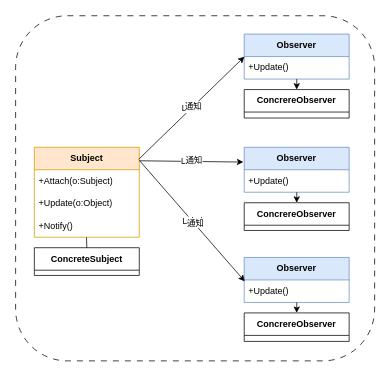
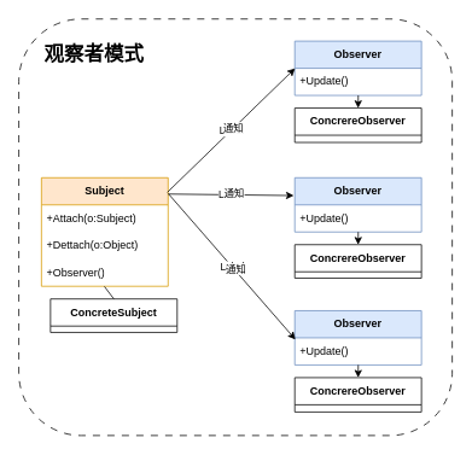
+ <mxCell id="30" value="&lt;font style=&quot;font-size: 22px;&quot;&gt;&lt;b&gt;观察者模式&lt;/b&gt;&lt;/font&gt;" style="text;html=1;strokeColor=none;fillColor=none;align=center;verticalAlign=middle;whiteSpace=wrap;rounded=0;" parent="1" vertex="1"><mxGeometry x="40" y="45" width="127" height="30" as="geometry" /></mxCell>
- <mxCell id="5" value="+Update(o:Object)" style="text;strokeColor=none;fillColor=none;align=left;verticalAlign=middle;spacingLeft=4;spacingRight=4;overflow=hidden;points=[[0,0.5],[1,0.5]];portConstraint=eastwest;rotatable=0;whiteSpace=wrap;html=1;" parent="3" vertex="1"><mxGeometry y="60" width="140" height="30" as="geometry" /></mxCell>
+ <mxCell id="5" value="+Dettach(o:Object)" style="text;strokeColor=none;fillColor=none;align=left;verticalAlign=middle;spacingLeft=4;spacingRight=4;overflow=hidden;points=[[0,0.5],[1,0.5]];portConstraint=eastwest;rotatable=0;whiteSpace=wrap;html=1;" parent="3" vertex="1"><mxGeometry y="60" width="140" height="30" as="geometry" /></mxCell>
- <mxCell id="6" value="+Notify()" style="text;strokeColor=none;fillColor=none;align=left;verticalAlign=middle;spacingLeft=4;spacingRight=4;overflow=hidden;points=[[0,0.5],[1,0.5]];portConstraint=eastwest;rotatable=0;whiteSpace=wrap;html=1;" parent="3" vertex="1"><mxGeometry y="90" width="140" height="30" as="geometry" /></mxCell>
+ <mxCell id="6" value="+Observer()" style="text;strokeColor=none;fillColor=none;align=left;verticalAlign=middle;spacingLeft=4;spacingRight=4;overflow=hidden;points=[[0,0.5],[1,0.5]];portConstraint=eastwest;rotatable=0;whiteSpace=wrap;html=1;" parent="3" vertex="1"><mxGeometry y="90" width="140" height="30" as="geometry" /></mxCell>
- <mxCell id="10" value="&lt;b&gt;ConcreteSubject&lt;/b&gt;" style="swimlane;fontStyle=0;childLayout=stackLayout;horizontal=1;startSize=30;horizontalStack=0;resizeParent=1;resizeParentMax=0;resizeLast=0;collapsible=1;marginBottom=0;whiteSpace=wrap;html=1;" parent="1" vertex="1"><mxGeometry x="45" y="330" width="140" height="37" as="geometry" /></mxCell>
+ <mxCell id="10" value="&lt;b&gt;ConcreteSubject&lt;/b&gt;" style="swimlane;fontStyle=0;childLayout=stackLayout;horizontal=1;startSize=30;horizontalStack=0;resizeParent=1;resizeParentMax=0;resizeLast=0;collapsible=1;marginBottom=0;whiteSpace=wrap;html=1;" parent="1" vertex="1"><mxGeometry x="55" y="330" width="140" height="37" as="geometry" /></mxCell>
